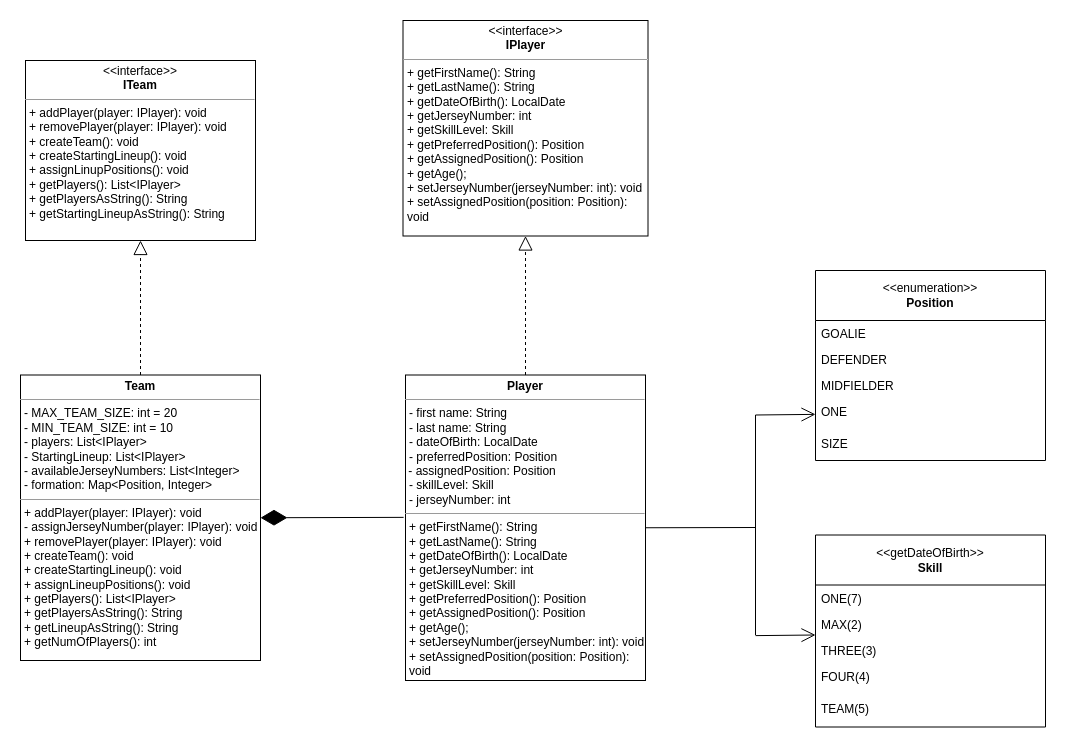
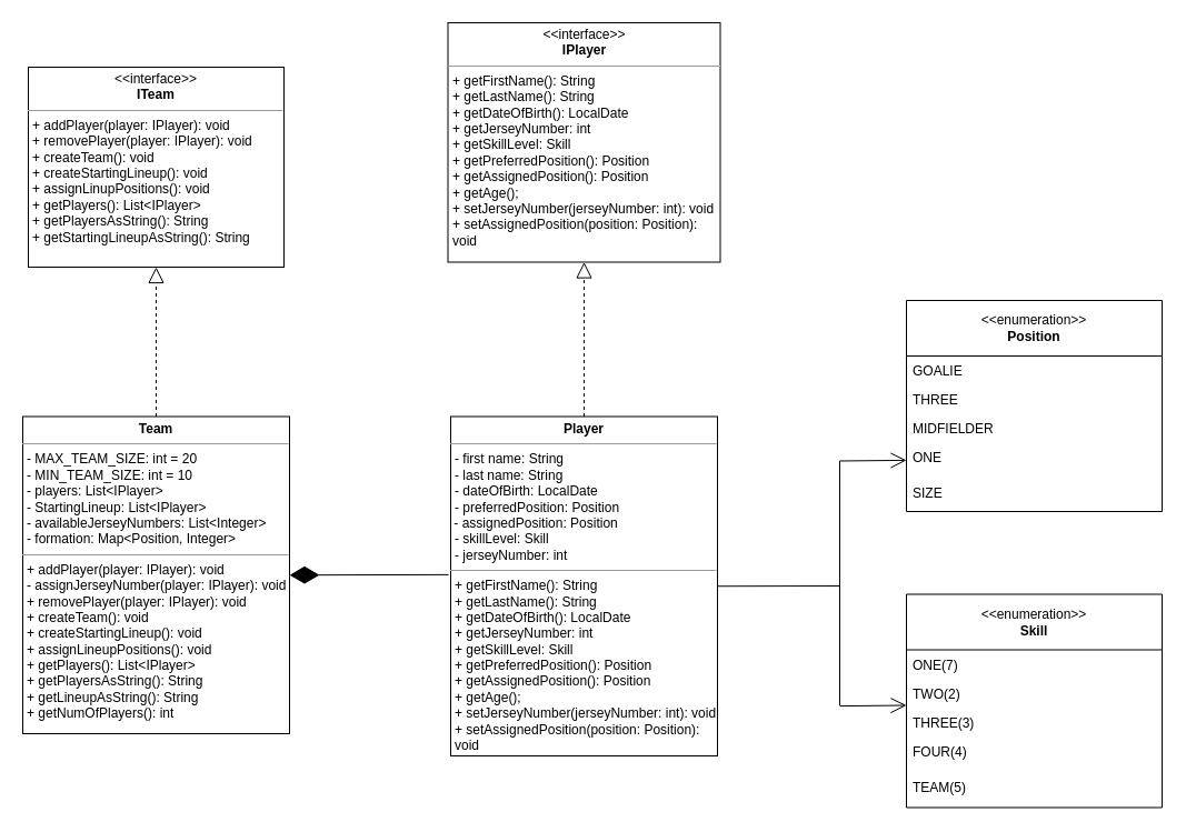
- <mxCell id="5" value="DEFENDER" style="text;strokeColor=none;fillColor=none;align=left;verticalAlign=top;spacingLeft=4;spacingRight=4;overflow=hidden;rotatable=0;points=[[0,0.5],[1,0.5]];portConstraint=eastwest;whiteSpace=wrap;html=1;" parent="3" vertex="1"><mxGeometry y="76" width="230" height="26" as="geometry" /></mxCell>
+ <mxCell id="5" value="THREE" style="text;strokeColor=none;fillColor=none;align=left;verticalAlign=top;spacingLeft=4;spacingRight=4;overflow=hidden;rotatable=0;points=[[0,0.5],[1,0.5]];portConstraint=eastwest;whiteSpace=wrap;html=1;" parent="3" vertex="1"><mxGeometry y="76" width="230" height="26" as="geometry" /></mxCell>
- <mxCell id="12" value="&amp;lt;&amp;lt;getDateOfBirth&amp;gt;&amp;gt;&lt;br&gt;&lt;b&gt;Skill&lt;/b&gt;" style="swimlane;fontStyle=0;childLayout=stackLayout;horizontal=1;startSize=50;fillColor=none;horizontalStack=0;resizeParent=1;resizeParentMax=0;resizeLast=0;collapsible=1;marginBottom=0;whiteSpace=wrap;html=1;" parent="1" vertex="1"><mxGeometry x="815" y="534.5" width="230" height="192" as="geometry" /></mxCell>
+ <mxCell id="12" value="&amp;lt;&amp;lt;enumeration&amp;gt;&amp;gt;&lt;br&gt;&lt;b&gt;Skill&lt;/b&gt;" style="swimlane;fontStyle=0;childLayout=stackLayout;horizontal=1;startSize=50;fillColor=none;horizontalStack=0;resizeParent=1;resizeParentMax=0;resizeLast=0;collapsible=1;marginBottom=0;whiteSpace=wrap;html=1;" parent="1" vertex="1"><mxGeometry x="815" y="534.5" width="230" height="192" as="geometry" /></mxCell>
- <mxCell id="14" value="MAX(2)" style="text;strokeColor=none;fillColor=none;align=left;verticalAlign=top;spacingLeft=4;spacingRight=4;overflow=hidden;rotatable=0;points=[[0,0.5],[1,0.5]];portConstraint=eastwest;whiteSpace=wrap;html=1;" parent="12" vertex="1"><mxGeometry y="76" width="230" height="26" as="geometry" /></mxCell>
+ <mxCell id="14" value="TWO(2)" style="text;strokeColor=none;fillColor=none;align=left;verticalAlign=top;spacingLeft=4;spacingRight=4;overflow=hidden;rotatable=0;points=[[0,0.5],[1,0.5]];portConstraint=eastwest;whiteSpace=wrap;html=1;" parent="12" vertex="1"><mxGeometry y="76" width="230" height="26" as="geometry" /></mxCell>
